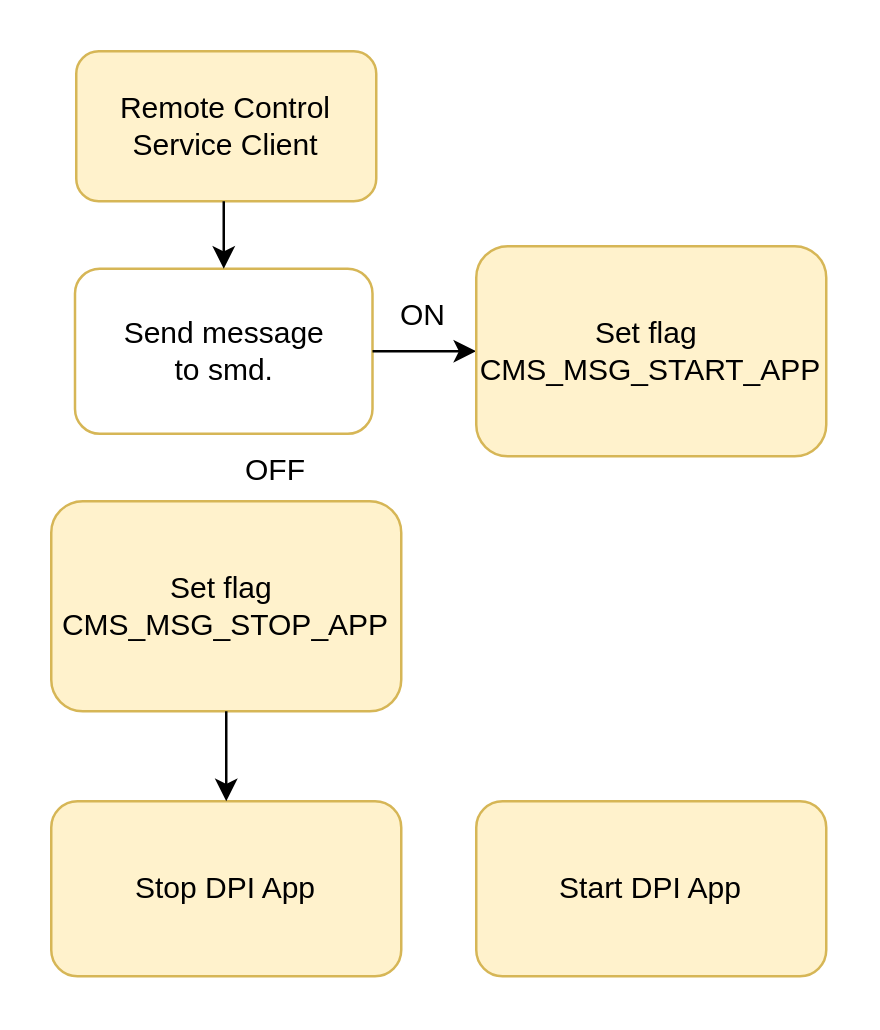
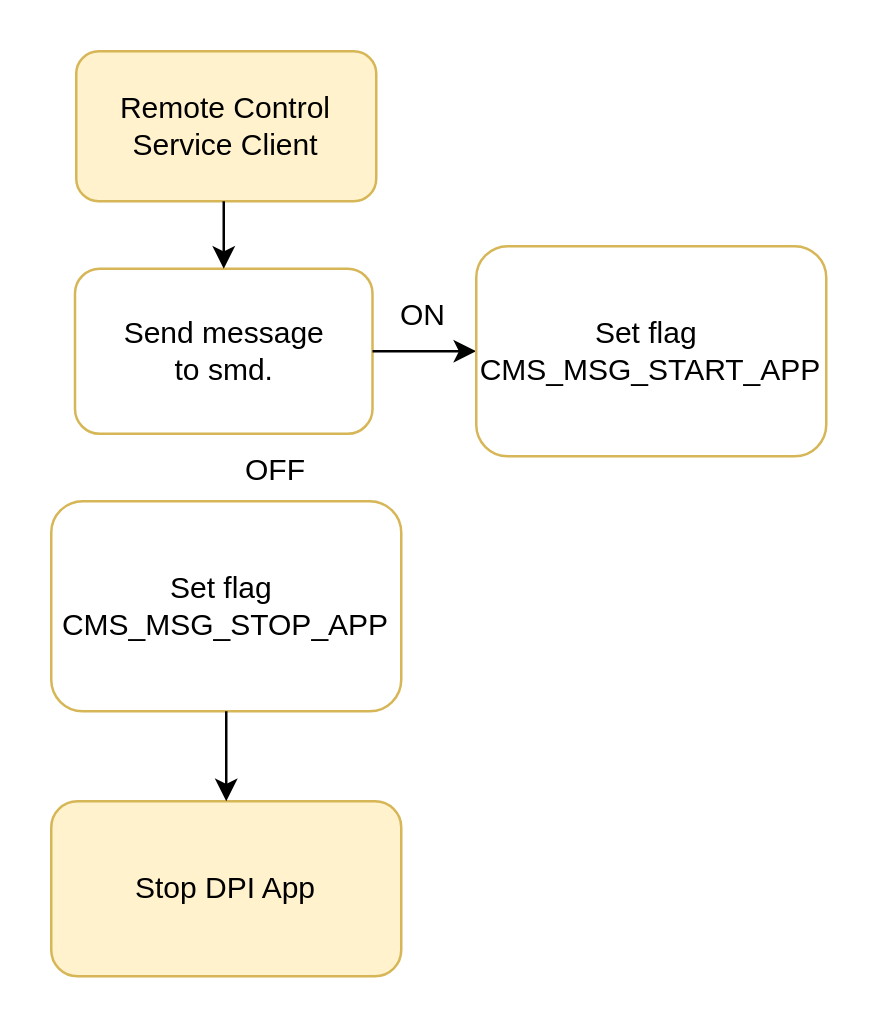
- <mxCell id="9" value="Set flag&amp;nbsp;&lt;br&gt;CMS_MSG_START_APP" style="rounded=1;whiteSpace=wrap;html=1;fillColor=#fff2cc;strokeColor=#d6b656;" vertex="1" parent="1"><mxGeometry x="190" y="98" width="140" height="84" as="geometry" /></mxCell>
+ <mxCell id="9" value="Set flag&amp;nbsp;&lt;br&gt;CMS_MSG_START_APP" style="rounded=1;whiteSpace=wrap;html=1;fillColor=#ffffff;strokeColor=#d6b656;" vertex="1" parent="1"><mxGeometry x="190" y="98" width="140" height="84" as="geometry" /></mxCell>
- <mxCell id="2" value="Set flag&amp;nbsp;&lt;br&gt;CMS_MSG_STOP_APP" style="rounded=1;whiteSpace=wrap;html=1;fillColor=#fff2cc;strokeColor=#d6b656;" vertex="1" parent="1"><mxGeometry x="20" y="200" width="140" height="84" as="geometry" /></mxCell>
+ <mxCell id="2" value="Set flag&amp;nbsp;&lt;br&gt;CMS_MSG_STOP_APP" style="rounded=1;whiteSpace=wrap;html=1;fillColor=#ffffff;strokeColor=#d6b656;" vertex="1" parent="1"><mxGeometry x="20" y="200" width="140" height="84" as="geometry" /></mxCell>
- <mxCell id="12" value="Start DPI App" style="rounded=1;whiteSpace=wrap;html=1;fillColor=#fff2cc;strokeColor=#d6b656;" vertex="1" parent="1"><mxGeometry x="190" y="320" width="140" height="70" as="geometry" /></mxCell>
